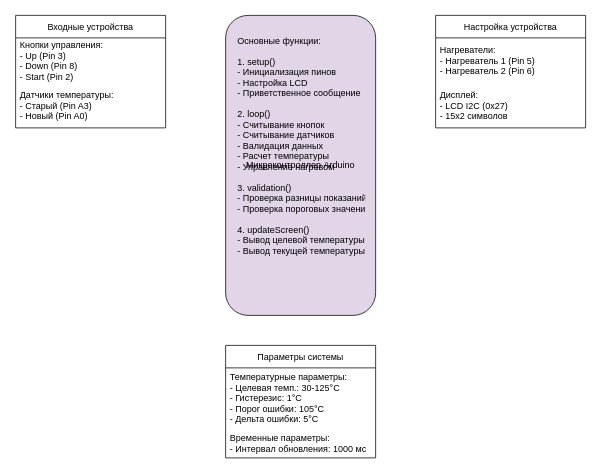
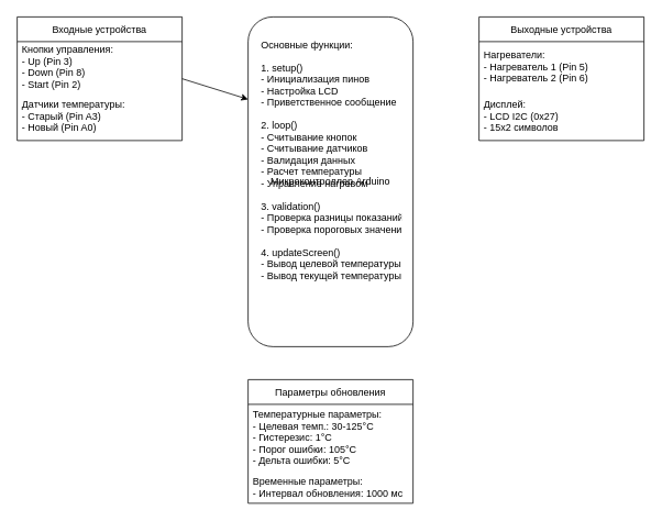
- <mxCell id="7" value="Настройка устройства" style="swimlane;fontStyle=0;childLayout=stackLayout;horizontal=1;startSize=30;horizontalStack=0;resizeParent=1;resizeParentMax=0;resizeLast=0;collapsible=1;marginBottom=0;" vertex="1" parent="1"><mxGeometry x="580" y="20" width="200" height="150" as="geometry" /></mxCell>
+ <mxCell id="7" value="Выходные устройства" style="swimlane;fontStyle=0;childLayout=stackLayout;horizontal=1;startSize=30;horizontalStack=0;resizeParent=1;resizeParentMax=0;resizeLast=0;collapsible=1;marginBottom=0;" vertex="1" parent="1"><mxGeometry x="580" y="20" width="200" height="150" as="geometry" /></mxCell>
+ <mxCell id="13" value="" style="endArrow=classic;html=1;exitX=1;exitY=0.5;exitDx=0;exitDy=0;entryX=0;entryY=0.25;entryDx=0;entryDy=0;" edge="1" parent="1" source="2" target="5"><mxGeometry width="50" height="50" relative="1" as="geometry"><mxPoint x="370" y="410" as="sourcePoint" /><mxPoint x="420" y="360" as="targetPoint" /></mxGeometry></mxCell>
- <mxCell id="5" value="Микроконтроллер Arduino" style="rounded=1;whiteSpace=wrap;html=1;fillColor=#e1d5e7;" vertex="1" parent="1"><mxGeometry x="300" y="20" width="200" height="400" as="geometry" /></mxCell>
+ <mxCell id="5" value="Микроконтроллер Arduino" style="rounded=1;whiteSpace=wrap;html=1;" vertex="1" parent="1"><mxGeometry x="300" y="20" width="200" height="400" as="geometry" /></mxCell>
- <mxCell id="10" value="Параметры системы" style="swimlane;fontStyle=0;childLayout=stackLayout;horizontal=1;startSize=30;horizontalStack=0;resizeParent=1;resizeParentMax=0;resizeLast=0;collapsible=1;marginBottom=0;" vertex="1" parent="1"><mxGeometry x="300" y="460" width="200" height="150" as="geometry" /></mxCell>
+ <mxCell id="10" value="Параметры обновления" style="swimlane;fontStyle=0;childLayout=stackLayout;horizontal=1;startSize=30;horizontalStack=0;resizeParent=1;resizeParentMax=0;resizeLast=0;collapsible=1;marginBottom=0;" vertex="1" parent="1"><mxGeometry x="300" y="460" width="200" height="150" as="geometry" /></mxCell>
